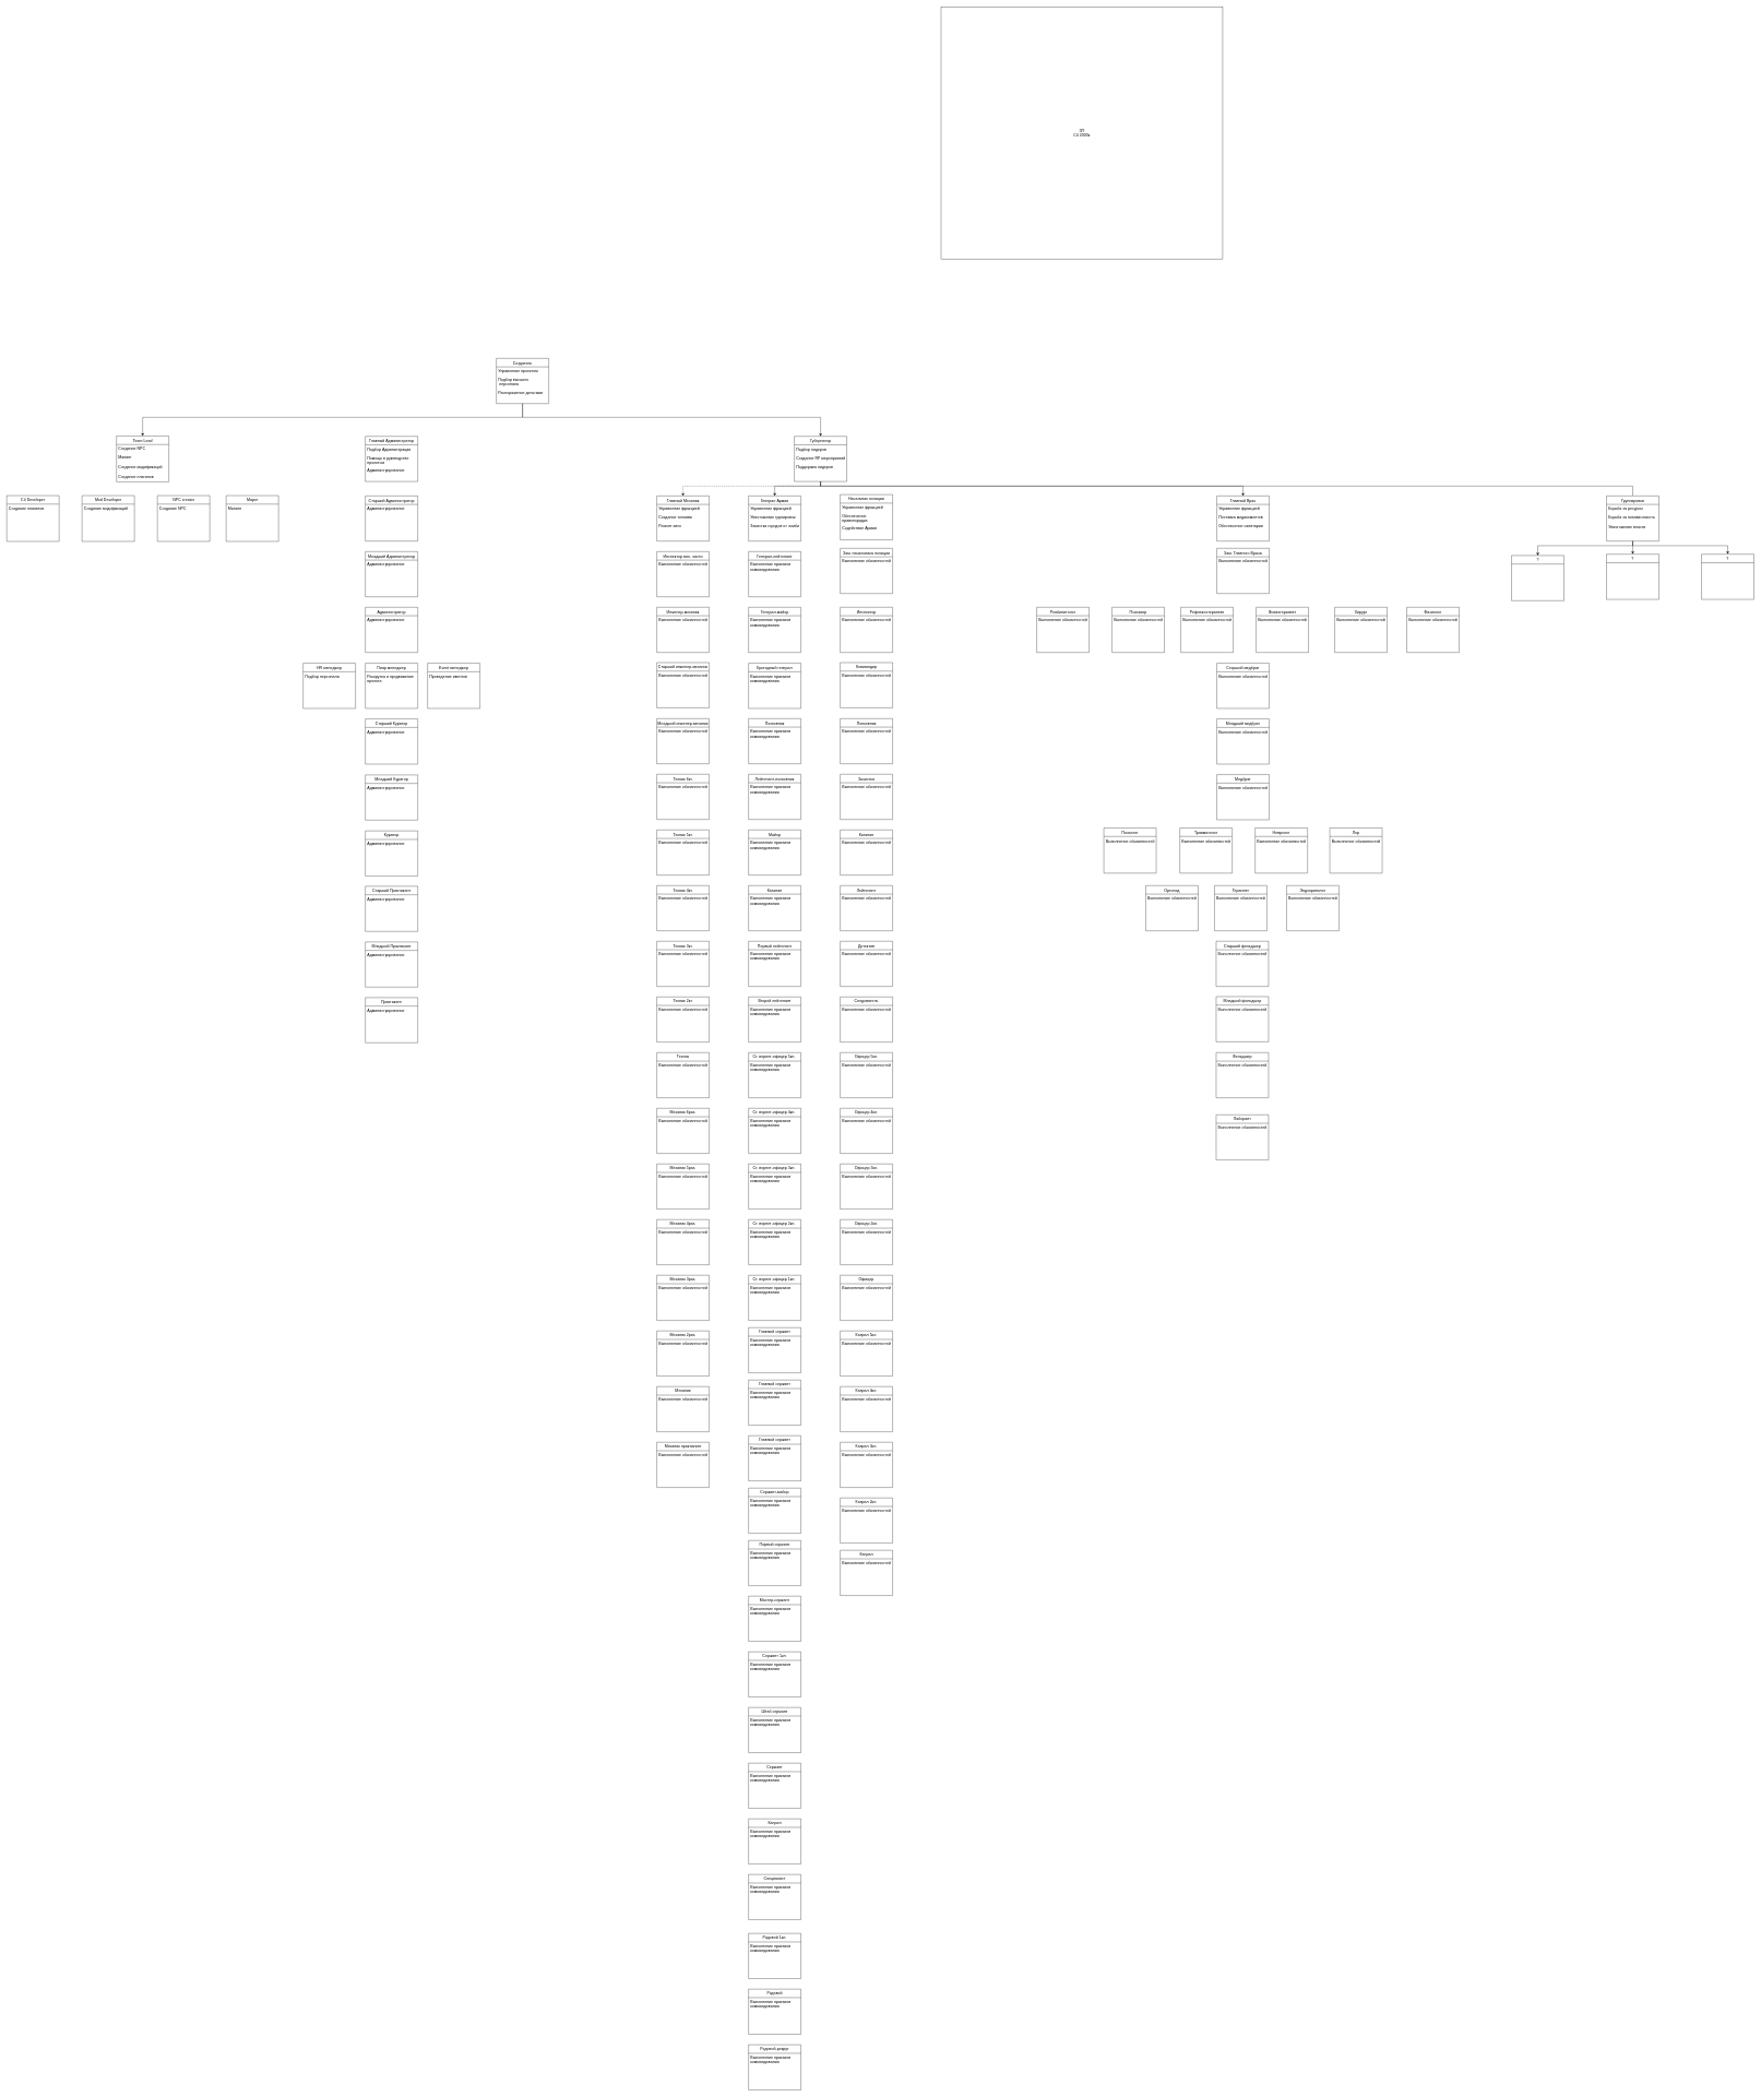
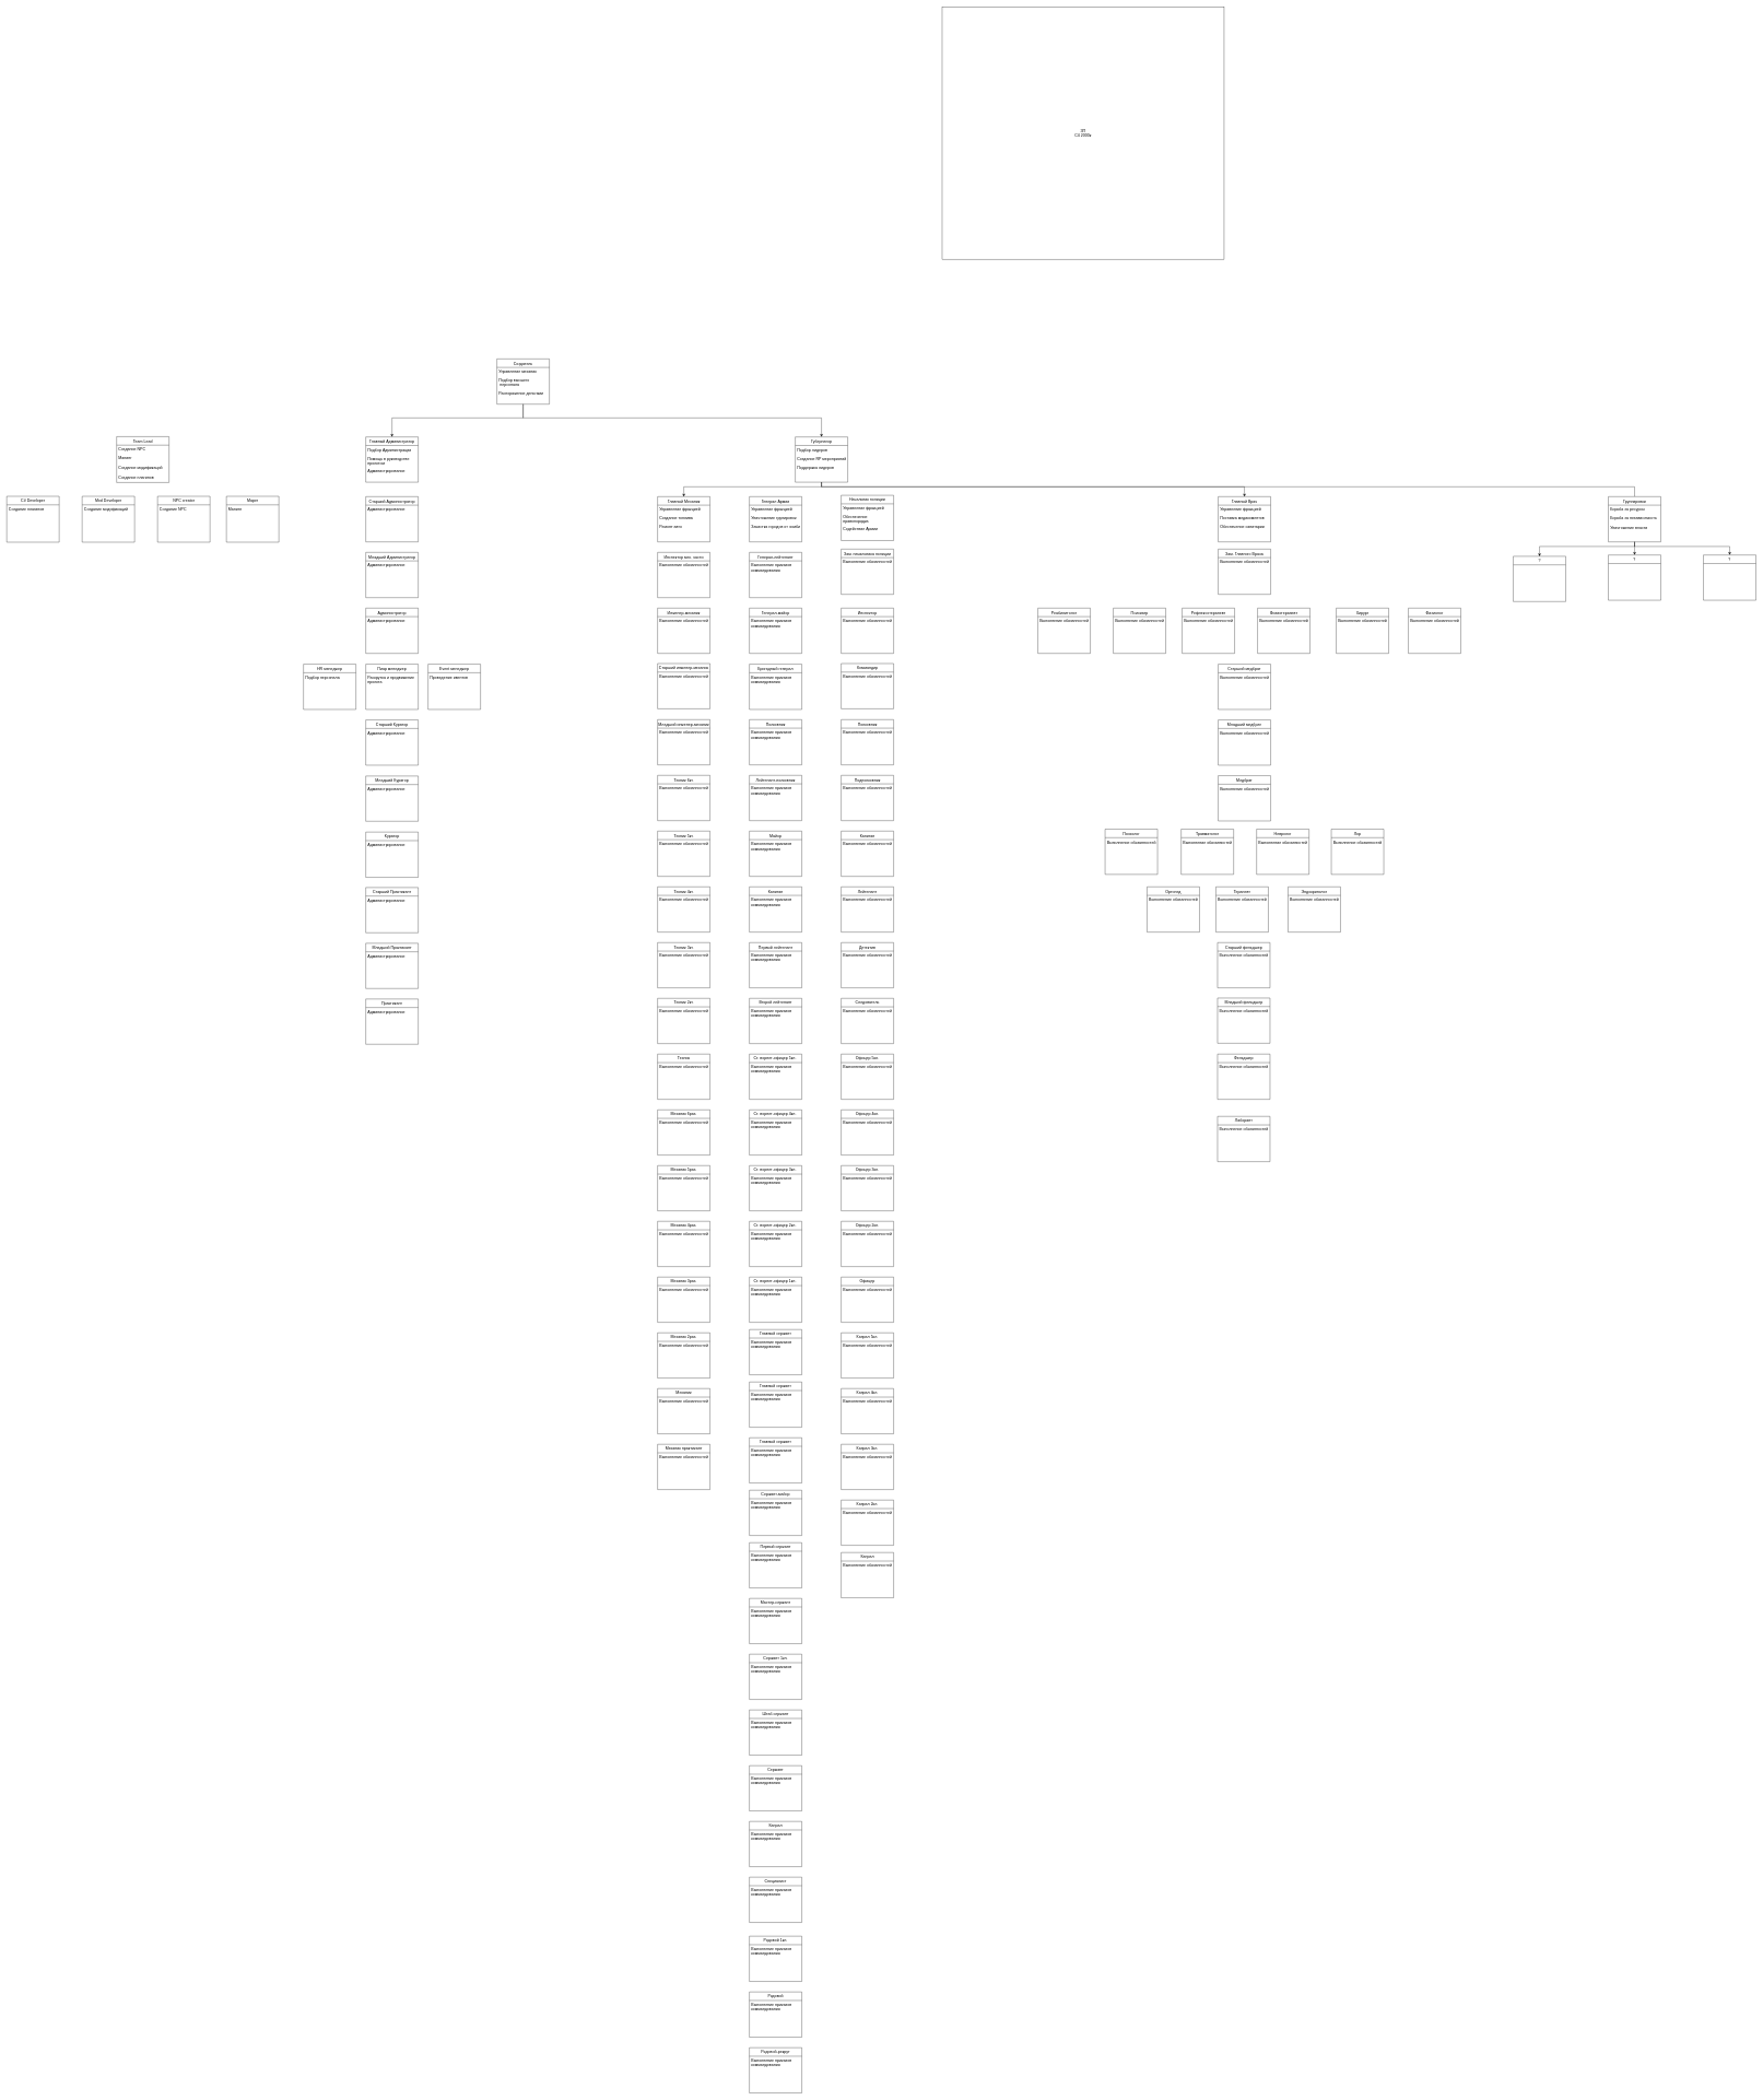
- <mxCell id="6" value="Управление проектом" style="text;align=left;verticalAlign=top;spacingLeft=4;spacingRight=4;overflow=hidden;rotatable=0;points=[[0,0.5],[1,0.5]];portConstraint=eastwest;" parent="5" vertex="1"><mxGeometry y="26" width="160" height="26" as="geometry" /></mxCell>
+ <mxCell id="6" value="Управление механик" style="text;align=left;verticalAlign=top;spacingLeft=4;spacingRight=4;overflow=hidden;rotatable=0;points=[[0,0.5],[1,0.5]];portConstraint=eastwest;" parent="5" vertex="1"><mxGeometry y="26" width="160" height="26" as="geometry" /></mxCell>
- <mxCell id="4" style="edgeStyle=orthogonalEdgeStyle;rounded=0;orthogonalLoop=1;jettySize=auto;html=1;entryX=0.5;entryY=0;entryDx=0;entryDy=0;" edge="1" parent="1" source="5" target="241"><mxGeometry relative="1" as="geometry"><Array as="points"><mxPoint x="1595" y="1274" /><mxPoint x="435" y="1274" /></Array></mxGeometry></mxCell>
+ <mxCell id="2" style="edgeStyle=orthogonalEdgeStyle;rounded=0;orthogonalLoop=1;jettySize=auto;html=1;" edge="1" parent="1" source="5" target="9"><mxGeometry relative="1" as="geometry"><Array as="points"><mxPoint x="1595" y="1274" /><mxPoint x="1195" y="1274" /></Array></mxGeometry></mxCell>
- <mxCell id="27" style="edgeStyle=orthogonalEdgeStyle;rounded=0;orthogonalLoop=1;jettySize=auto;html=1;dashed=1;" edge="1" parent="1" source="31" target="47"><mxGeometry relative="1" as="geometry"><Array as="points"><mxPoint x="2505" y="1484" /><mxPoint x="2085" y="1484" /></Array></mxGeometry></mxCell>
+ <mxCell id="27" style="edgeStyle=orthogonalEdgeStyle;rounded=0;orthogonalLoop=1;jettySize=auto;html=1;" edge="1" parent="1" source="31" target="47"><mxGeometry relative="1" as="geometry"><Array as="points"><mxPoint x="2505" y="1484" /><mxPoint x="2085" y="1484" /></Array></mxGeometry></mxCell>
- <mxCell id="28" style="edgeStyle=orthogonalEdgeStyle;rounded=0;orthogonalLoop=1;jettySize=auto;html=1;entryX=0.5;entryY=0;entryDx=0;entryDy=0;" edge="1" parent="1" source="31" target="35"><mxGeometry relative="1" as="geometry"><Array as="points"><mxPoint x="2505" y="1484" /><mxPoint x="2365" y="1484" /></Array></mxGeometry></mxCell>
- <mxCell id="159" value="Зачистка" style="swimlane;fontStyle=0;align=center;verticalAlign=top;childLayout=stackLayout;horizontal=1;startSize=26;horizontalStack=0;resizeParent=1;resizeLast=0;collapsible=1;marginBottom=0;rounded=0;shadow=0;strokeWidth=1;" vertex="1" parent="1"><mxGeometry x="2565" y="2364" width="160" height="138" as="geometry"><mxRectangle x="110" y="200" width="160" height="26" as="alternateBounds" /></mxGeometry></mxCell>
+ <mxCell id="159" value="Подполковник" style="swimlane;fontStyle=0;align=center;verticalAlign=top;childLayout=stackLayout;horizontal=1;startSize=26;horizontalStack=0;resizeParent=1;resizeLast=0;collapsible=1;marginBottom=0;rounded=0;shadow=0;strokeWidth=1;" vertex="1" parent="1"><mxGeometry x="2565" y="2364" width="160" height="138" as="geometry"><mxRectangle x="110" y="200" width="160" height="26" as="alternateBounds" /></mxGeometry></mxCell>
